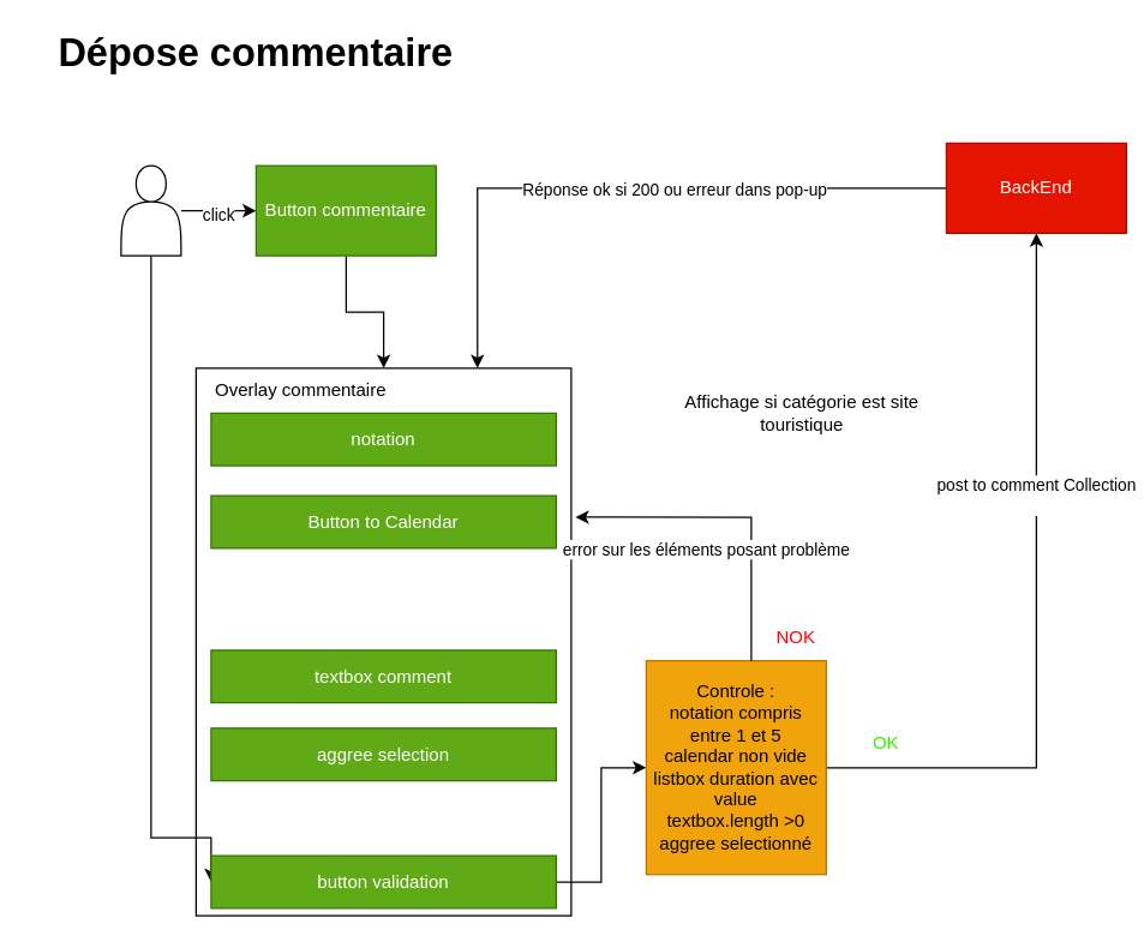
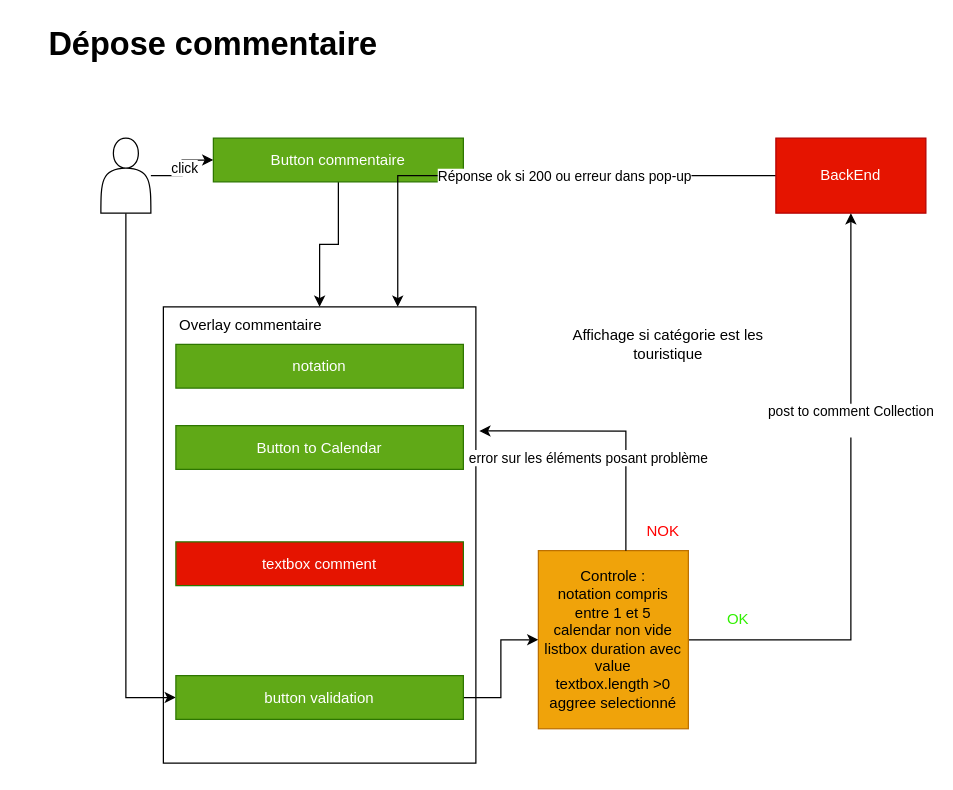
- <mxCell id="10" value="BackEnd" style="rounded=0;whiteSpace=wrap;html=1;fillColor=#e51400;fontColor=#ffffff;strokeColor=#B20000;" parent="1" vertex="1"><mxGeometry x="630" y="95" width="120" height="60" as="geometry" /></mxCell>
+ <mxCell id="10" value="BackEnd" style="rounded=0;whiteSpace=wrap;html=1;fillColor=#e51400;fontColor=#ffffff;strokeColor=#B20000;" parent="1" vertex="1"><mxGeometry x="620" y="110" width="120" height="60" as="geometry" /></mxCell>
- <mxCell id="7" value="Button commentaire" style="rounded=0;whiteSpace=wrap;html=1;fillColor=#60a917;fontColor=#ffffff;strokeColor=#2D7600;" parent="1" vertex="1"><mxGeometry x="170" y="110" width="120" height="60" as="geometry" /></mxCell>
+ <mxCell id="7" value="Button commentaire" style="rounded=0;whiteSpace=wrap;html=1;fillColor=#60a917;fontColor=#ffffff;strokeColor=#2D7600;" parent="1" vertex="1"><mxGeometry x="170" y="110" width="200" height="35" as="geometry" /></mxCell>
- <mxCell id="22" value="Affichage si catégorie est site touristique" style="text;html=1;align=center;verticalAlign=middle;whiteSpace=wrap;rounded=0;" vertex="1" parent="1"><mxGeometry x="434" y="260" width="200" height="30" as="geometry" /></mxCell>
+ <mxCell id="22" value="Affichage si catégorie est les touristique" style="text;html=1;align=center;verticalAlign=middle;whiteSpace=wrap;rounded=0;" vertex="1" parent="1"><mxGeometry x="434" y="260" width="200" height="30" as="geometry" /></mxCell>
- <mxCell id="14" value="Button to Calendar" style="rounded=0;whiteSpace=wrap;html=1;fillColor=#60a917;fontColor=#ffffff;strokeColor=#2D7600;" vertex="1" parent="1"><mxGeometry x="140" y="330" width="230" height="35" as="geometry" /></mxCell>
+ <mxCell id="14" value="Button to Calendar" style="rounded=0;whiteSpace=wrap;html=1;fillColor=#60a917;fontColor=#ffffff;strokeColor=#2D7600;" vertex="1" parent="1"><mxGeometry x="140" y="340" width="230" height="35" as="geometry" /></mxCell>
- <mxCell id="15" value="textbox comment" style="rounded=0;whiteSpace=wrap;html=1;fillColor=#60a917;fontColor=#ffffff;strokeColor=#2D7600;" vertex="1" parent="1"><mxGeometry x="140" y="433" width="230" height="35" as="geometry" /></mxCell>
+ <mxCell id="15" value="textbox comment" style="rounded=0;whiteSpace=wrap;html=1;fillColor=#e51400;fontColor=#ffffff;strokeColor=#2D7600;" vertex="1" parent="1"><mxGeometry x="140" y="433" width="230" height="35" as="geometry" /></mxCell>
- <mxCell id="16" value="aggree selection" style="rounded=0;whiteSpace=wrap;html=1;fillColor=#60a917;fontColor=#ffffff;strokeColor=#2D7600;" vertex="1" parent="1"><mxGeometry x="140" y="485" width="230" height="35" as="geometry" /></mxCell>
- <mxCell id="18" value="button validation" style="rounded=0;whiteSpace=wrap;html=1;fillColor=#60a917;fontColor=#ffffff;strokeColor=#2D7600;" vertex="1" parent="1"><mxGeometry x="140" y="570" width="230" height="35" as="geometry" /></mxCell>
+ <mxCell id="18" value="button validation" style="rounded=0;whiteSpace=wrap;html=1;fillColor=#60a917;fontColor=#ffffff;strokeColor=#2D7600;" vertex="1" parent="1"><mxGeometry x="140" y="540" width="230" height="35" as="geometry" /></mxCell>
